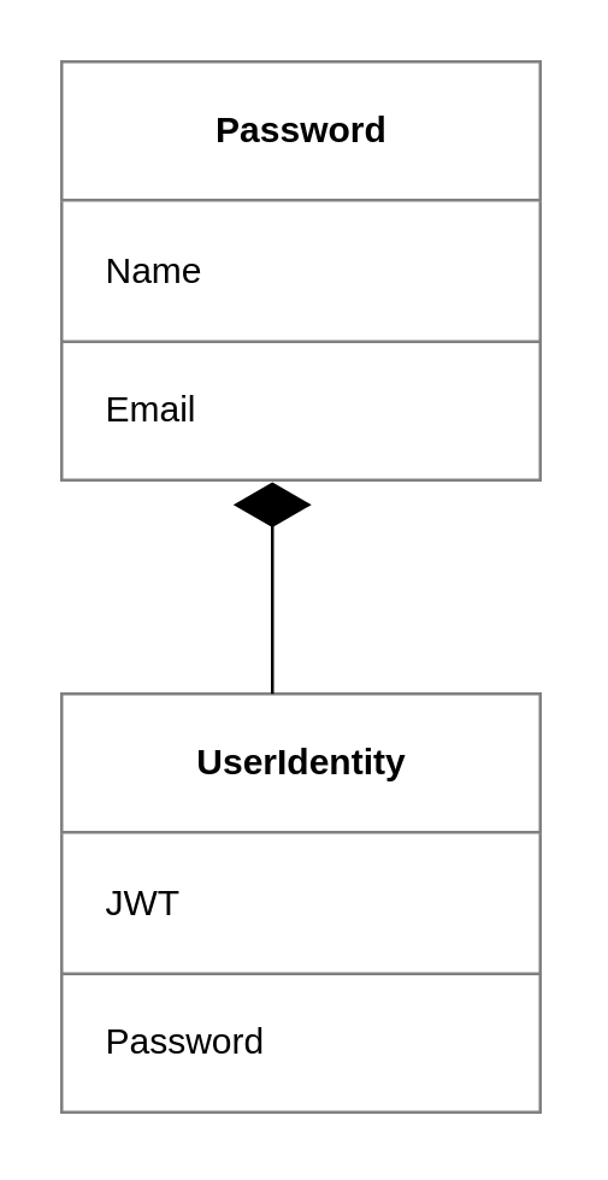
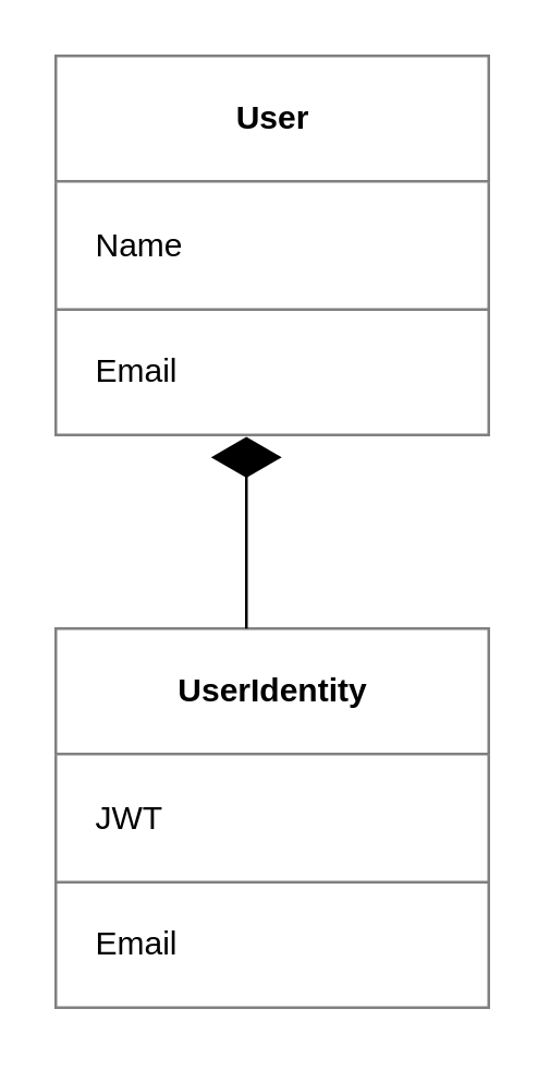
- <mxCell id="2" value="&lt;table border=&quot;1&quot; width=&quot;100%&quot; height=&quot;100%&quot; cellpadding=&quot;4&quot; style=&quot;width:100%;height:100%;border-collapse:collapse;&quot;&gt;&lt;tbody&gt;&lt;tr&gt;&lt;th align=&quot;center&quot;&gt;Password&lt;/th&gt;&lt;/tr&gt;&lt;tr&gt;&lt;td&gt;&amp;nbsp; &amp;nbsp;Name&lt;/td&gt;&lt;/tr&gt;&lt;tr&gt;&lt;td&gt;&amp;nbsp; &amp;nbsp;Email&lt;/td&gt;&lt;/tr&gt;&lt;/tbody&gt;&lt;/table&gt;" style="text;html=1;strokeColor=none;fillColor=none;overflow=fill;" vertex="1" parent="1"><mxGeometry x="20" y="20" width="160" height="140" as="geometry" /></mxCell>
+ <mxCell id="2" value="&lt;table border=&quot;1&quot; width=&quot;100%&quot; height=&quot;100%&quot; cellpadding=&quot;4&quot; style=&quot;width:100%;height:100%;border-collapse:collapse;&quot;&gt;&lt;tbody&gt;&lt;tr&gt;&lt;th align=&quot;center&quot;&gt;User&lt;/th&gt;&lt;/tr&gt;&lt;tr&gt;&lt;td&gt;&amp;nbsp; &amp;nbsp;Name&lt;/td&gt;&lt;/tr&gt;&lt;tr&gt;&lt;td&gt;&amp;nbsp; &amp;nbsp;Email&lt;/td&gt;&lt;/tr&gt;&lt;/tbody&gt;&lt;/table&gt;" style="text;html=1;strokeColor=none;fillColor=none;overflow=fill;" vertex="1" parent="1"><mxGeometry x="20" y="20" width="160" height="140" as="geometry" /></mxCell>
- <mxCell id="3" value="&lt;table border=&quot;1&quot; width=&quot;100%&quot; height=&quot;100%&quot; cellpadding=&quot;4&quot; style=&quot;width:100%;height:100%;border-collapse:collapse;&quot;&gt;&lt;tbody&gt;&lt;tr&gt;&lt;th align=&quot;center&quot;&gt;UserIdentity&lt;/th&gt;&lt;/tr&gt;&lt;tr&gt;&lt;td&gt;&amp;nbsp; &amp;nbsp;JWT&lt;/td&gt;&lt;/tr&gt;&lt;tr&gt;&lt;td&gt;&amp;nbsp; &amp;nbsp;Password&lt;/td&gt;&lt;/tr&gt;&lt;/tbody&gt;&lt;/table&gt;" style="text;html=1;strokeColor=none;fillColor=none;overflow=fill;" vertex="1" parent="1"><mxGeometry x="20" y="230" width="160" height="140" as="geometry" /></mxCell>
+ <mxCell id="3" value="&lt;table border=&quot;1&quot; width=&quot;100%&quot; height=&quot;100%&quot; cellpadding=&quot;4&quot; style=&quot;width:100%;height:100%;border-collapse:collapse;&quot;&gt;&lt;tbody&gt;&lt;tr&gt;&lt;th align=&quot;center&quot;&gt;UserIdentity&lt;/th&gt;&lt;/tr&gt;&lt;tr&gt;&lt;td&gt;&amp;nbsp; &amp;nbsp;JWT&lt;/td&gt;&lt;/tr&gt;&lt;tr&gt;&lt;td&gt;&amp;nbsp; &amp;nbsp;Email&lt;/td&gt;&lt;/tr&gt;&lt;/tbody&gt;&lt;/table&gt;" style="text;html=1;strokeColor=none;fillColor=none;overflow=fill;" vertex="1" parent="1"><mxGeometry x="20" y="230" width="160" height="140" as="geometry" /></mxCell>
